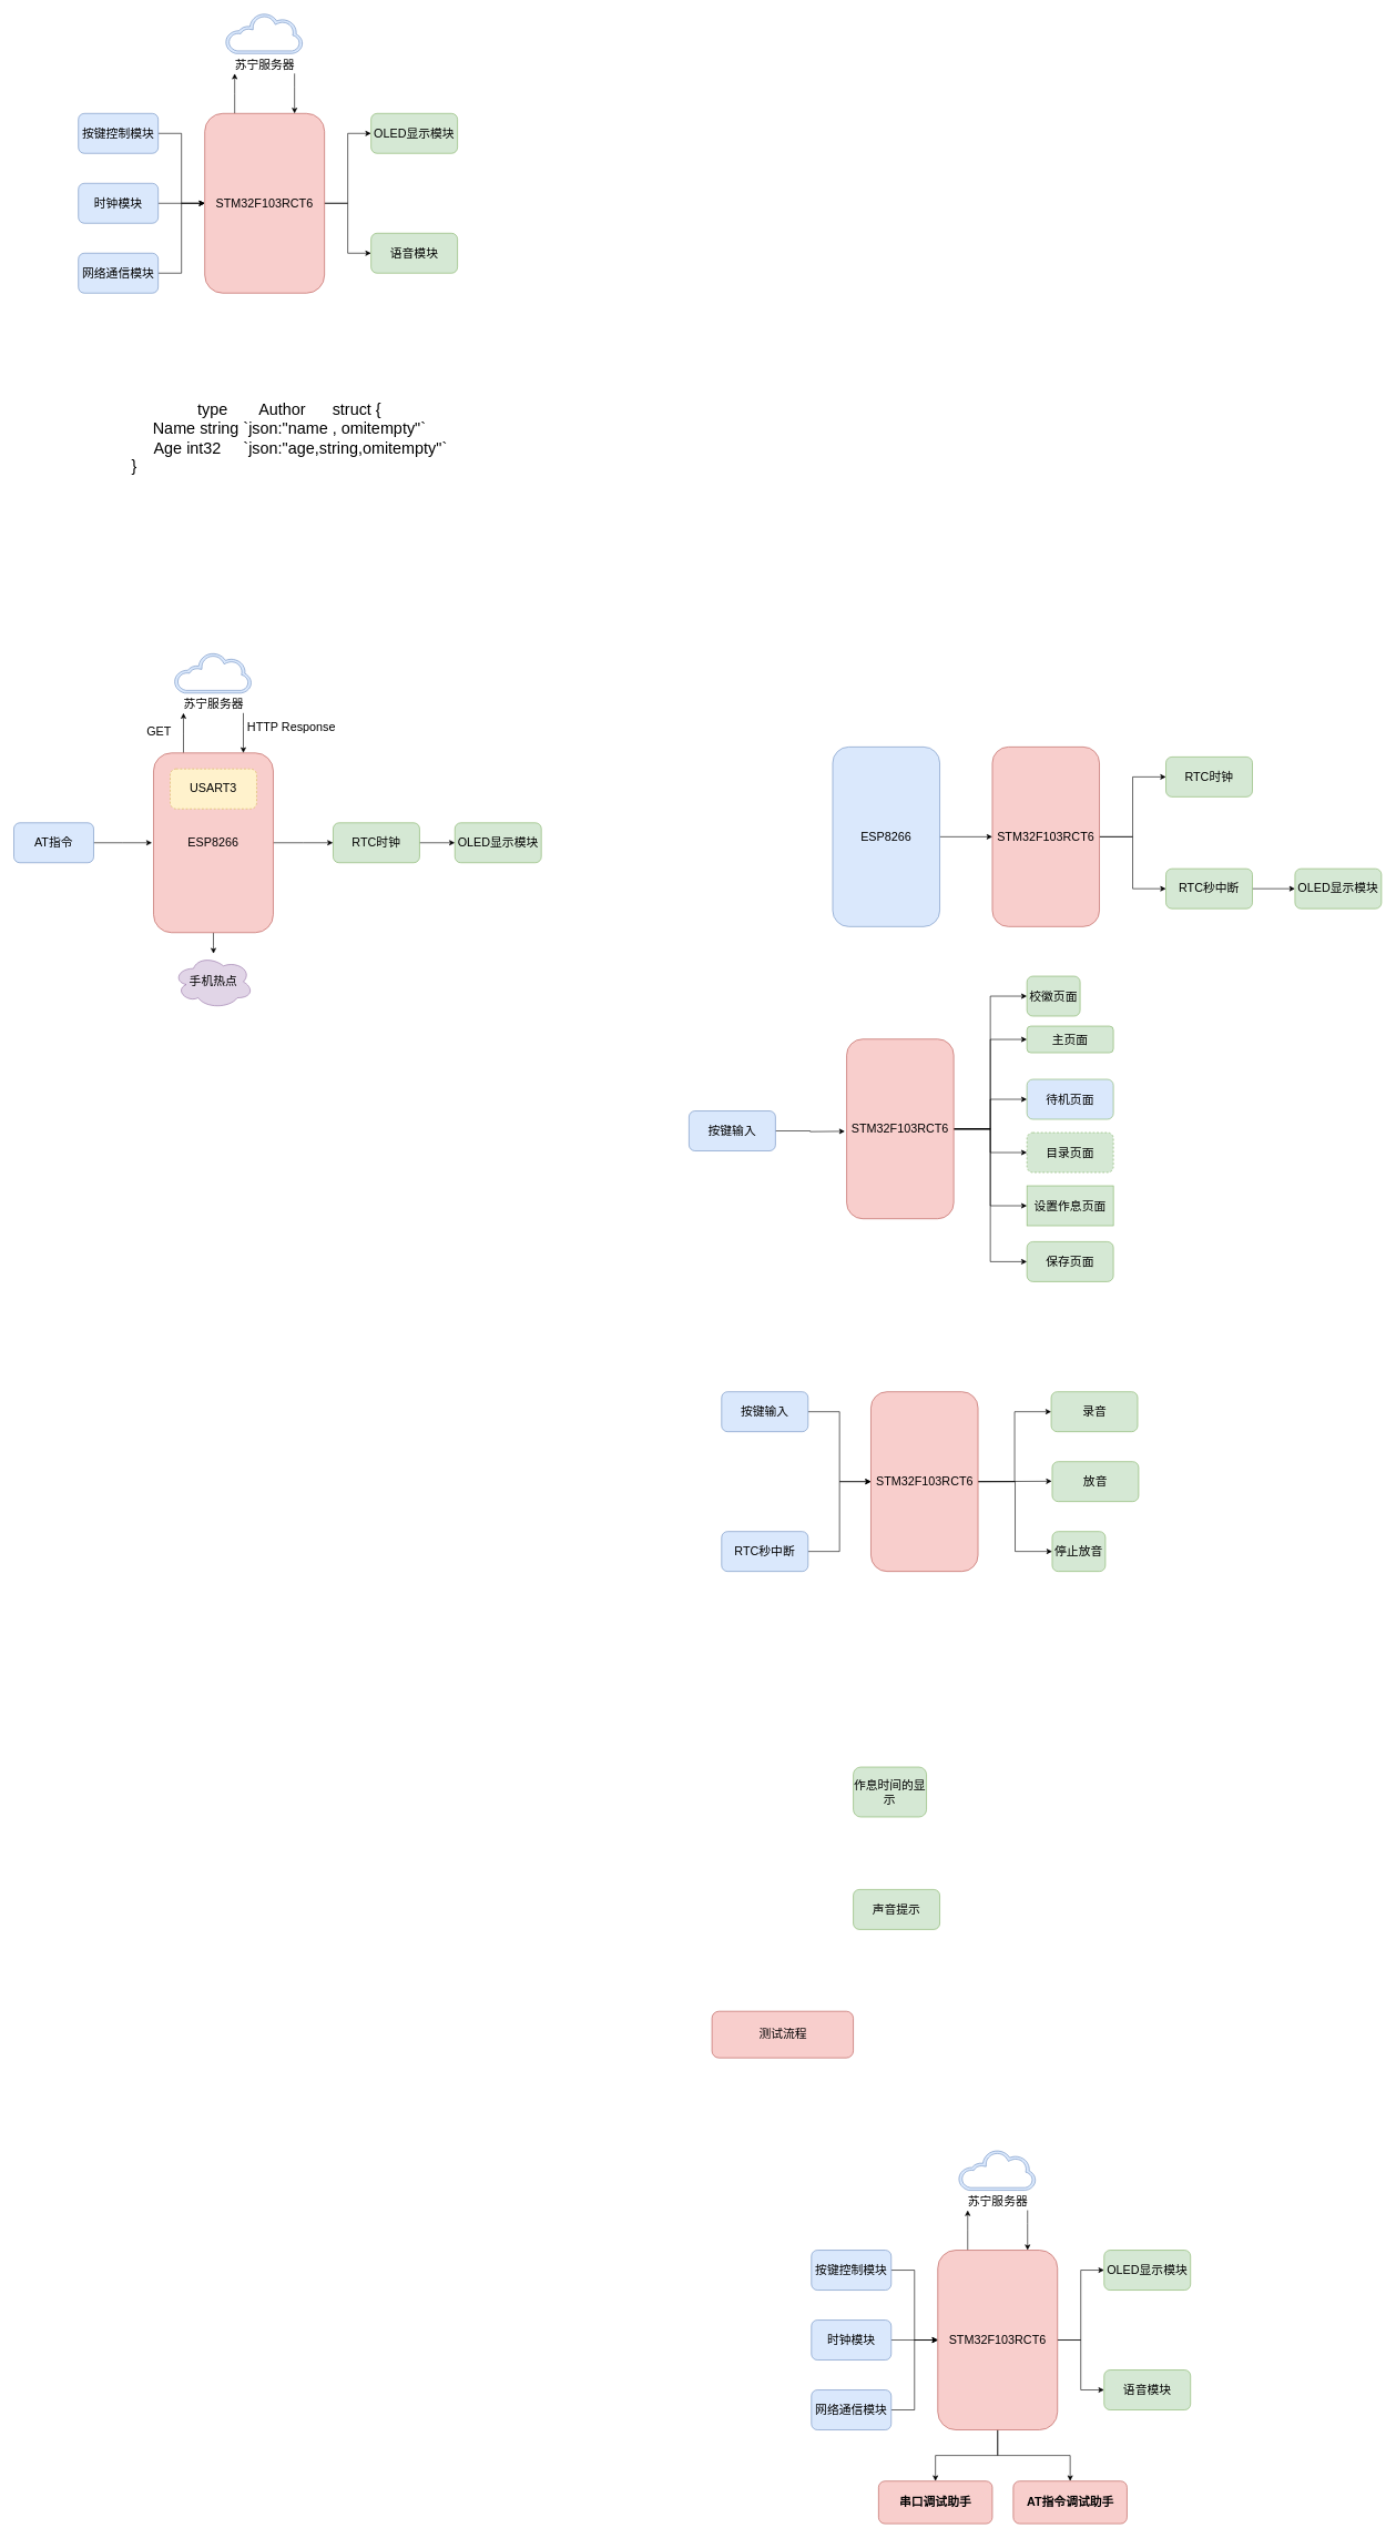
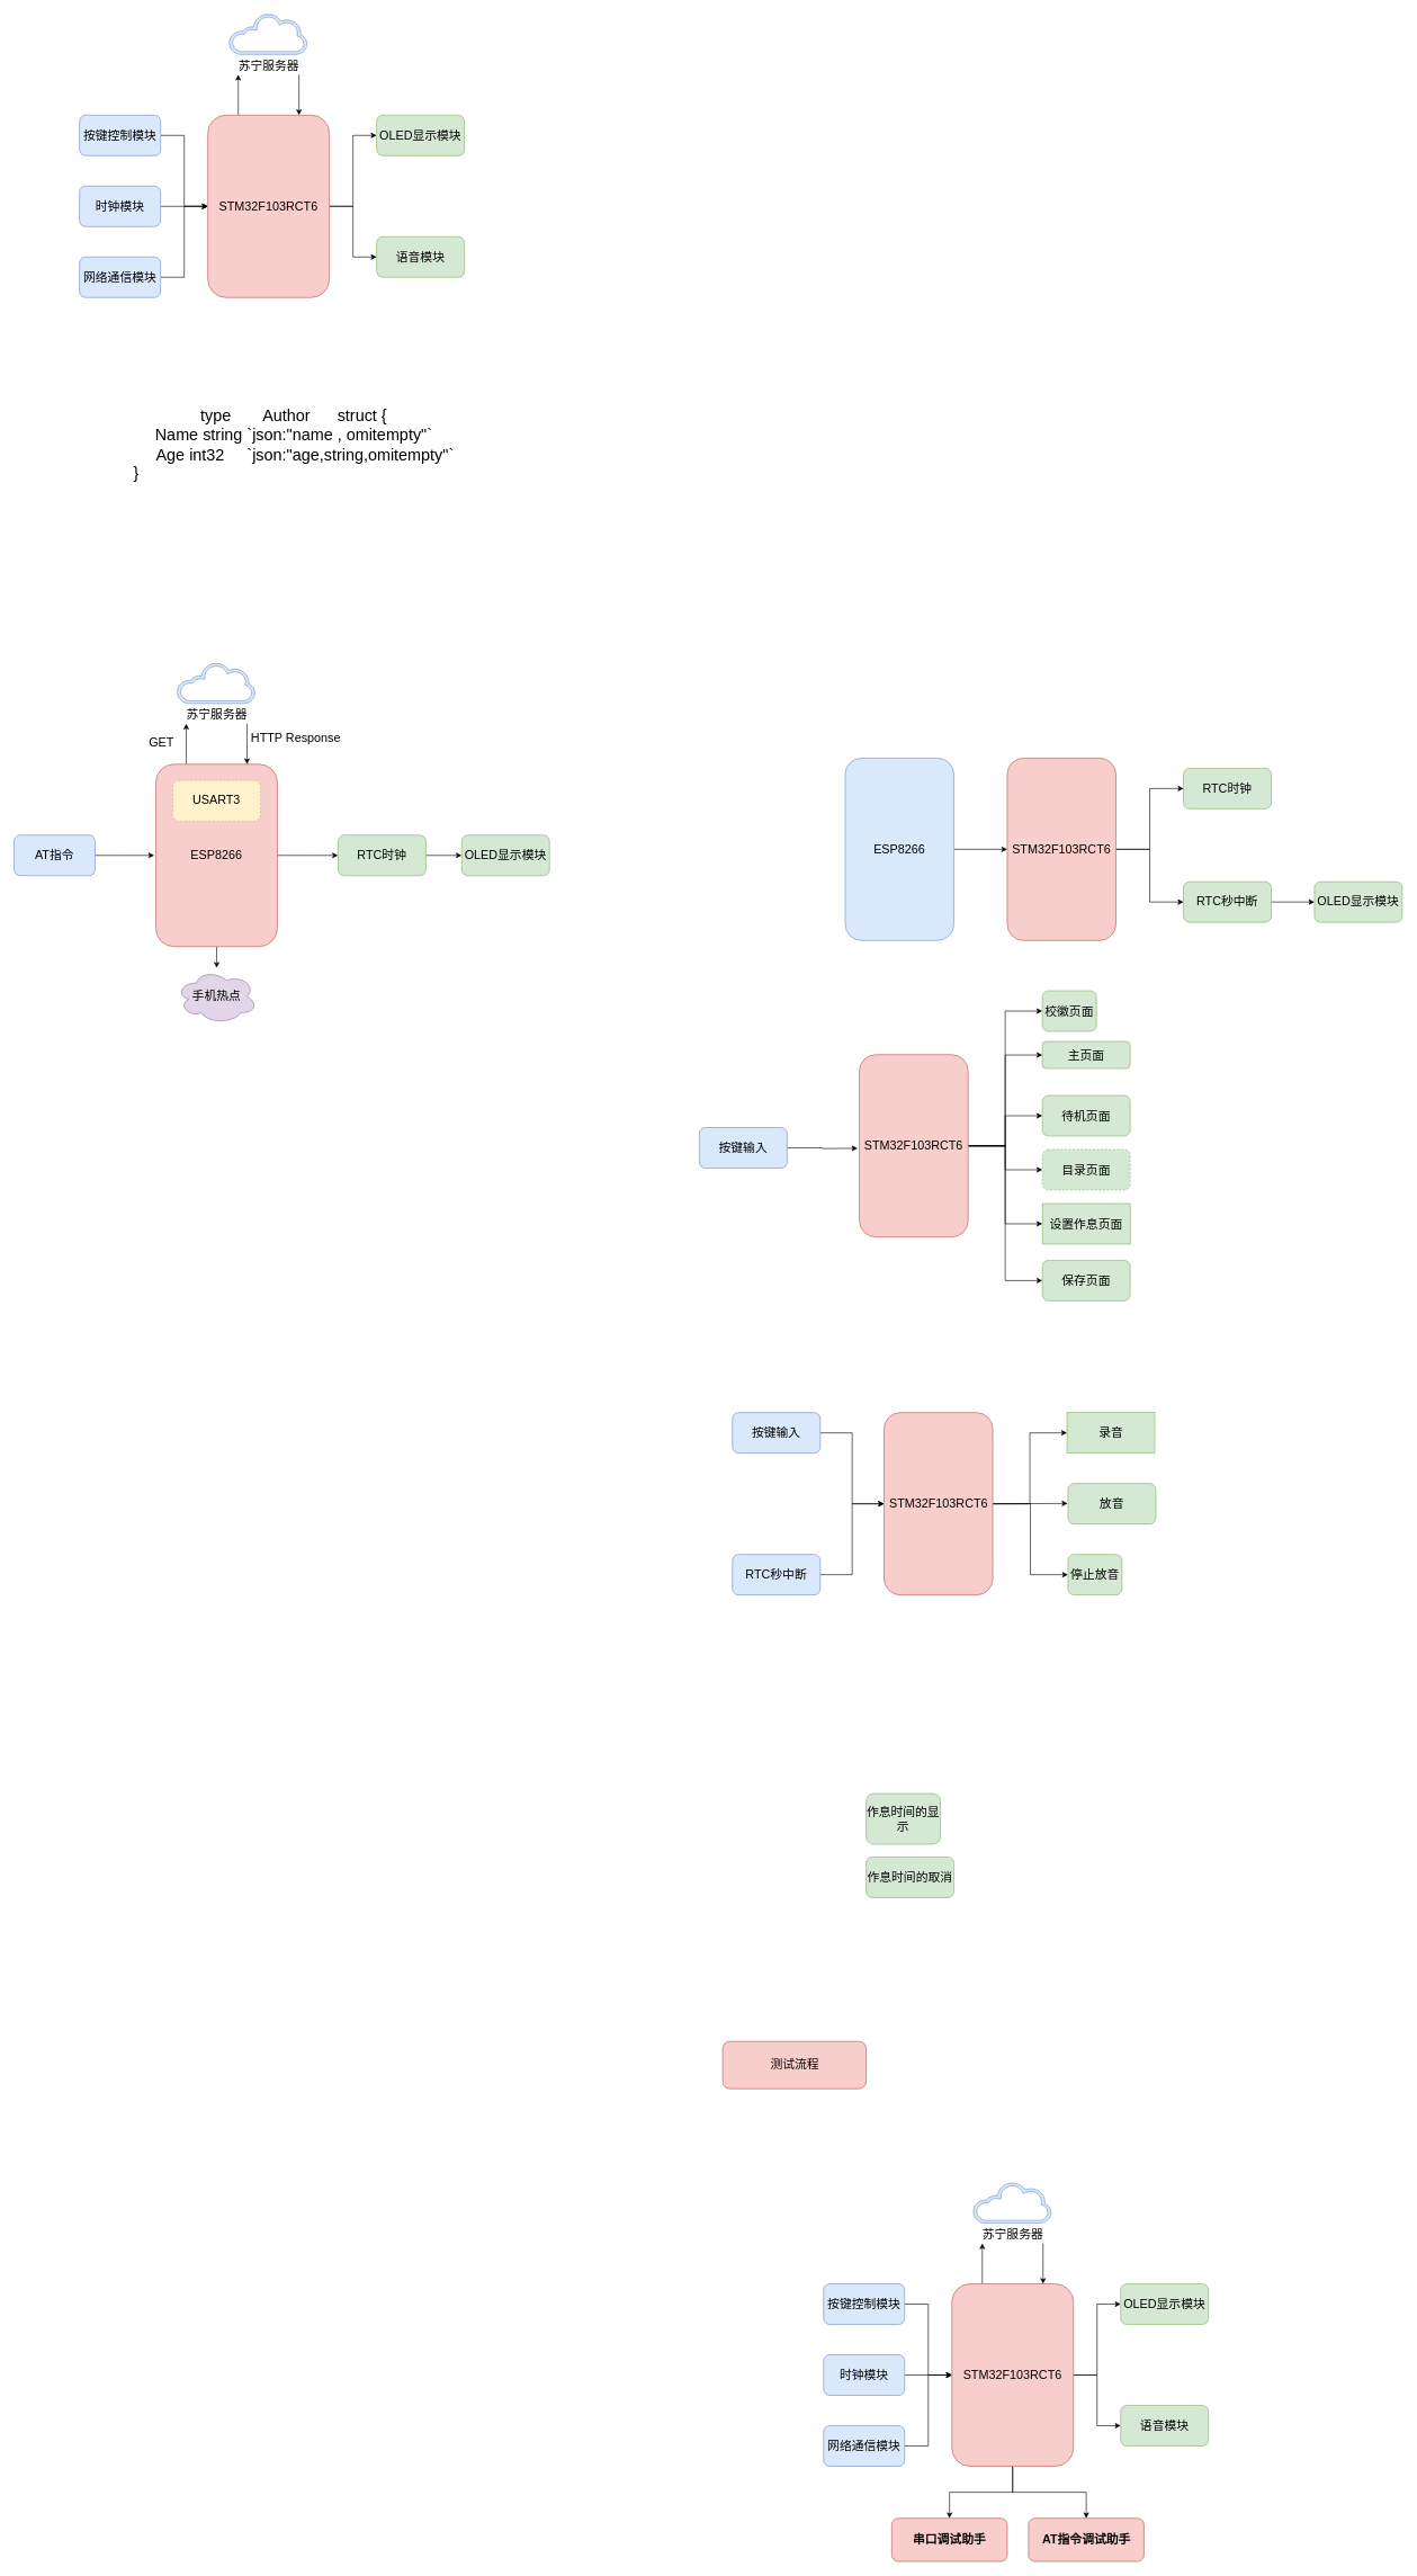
- <mxCell id="49" value="&lt;span style=&quot;font-size: 18px;&quot;&gt;待机页面&lt;/span&gt;" style="rounded=1;whiteSpace=wrap;html=1;fillColor=#dae8fc;strokeColor=#82b366;" parent="1" vertex="1"><mxGeometry x="1543" y="1621.5" width="130" height="60" as="geometry" /></mxCell>
+ <mxCell id="49" value="&lt;span style=&quot;font-size: 18px;&quot;&gt;待机页面&lt;/span&gt;" style="rounded=1;whiteSpace=wrap;html=1;fillColor=#d5e8d4;strokeColor=#82b366;" parent="1" vertex="1"><mxGeometry x="1543" y="1621.5" width="130" height="60" as="geometry" /></mxCell>
- <mxCell id="60" value="&lt;span style=&quot;font-size: 18px;&quot;&gt;录音&lt;/span&gt;" style="rounded=1;whiteSpace=wrap;html=1;fillColor=#d5e8d4;strokeColor=#82b366;" parent="1" vertex="1"><mxGeometry x="1579.5" y="2091" width="130" height="60" as="geometry" /></mxCell>
+ <mxCell id="60" value="&lt;span style=&quot;font-size: 18px;&quot;&gt;录音&lt;/span&gt;" style="whiteSpace=wrap;html=1;fillColor=#d5e8d4;strokeColor=#82b366;rounded=0;" parent="1" vertex="1"><mxGeometry x="1579.5" y="2091" width="130" height="60" as="geometry" /></mxCell>
+ <mxCell id="69" value="&lt;span style=&quot;font-size: 18px;&quot;&gt;作息时间的取消&lt;/span&gt;" style="rounded=1;whiteSpace=wrap;html=1;fillColor=#d5e8d4;strokeColor=#82b366;" parent="1" vertex="1"><mxGeometry x="1282" y="2749" width="130" height="60" as="geometry" /></mxCell>
- <mxCell id="67" value="&lt;span style=&quot;font-size: 18px;&quot;&gt;声音提示&lt;/span&gt;" style="rounded=1;whiteSpace=wrap;html=1;fillColor=#d5e8d4;strokeColor=#82b366;" parent="1" vertex="1"><mxGeometry x="1282" y="2839" width="130" height="60" as="geometry" /></mxCell>
